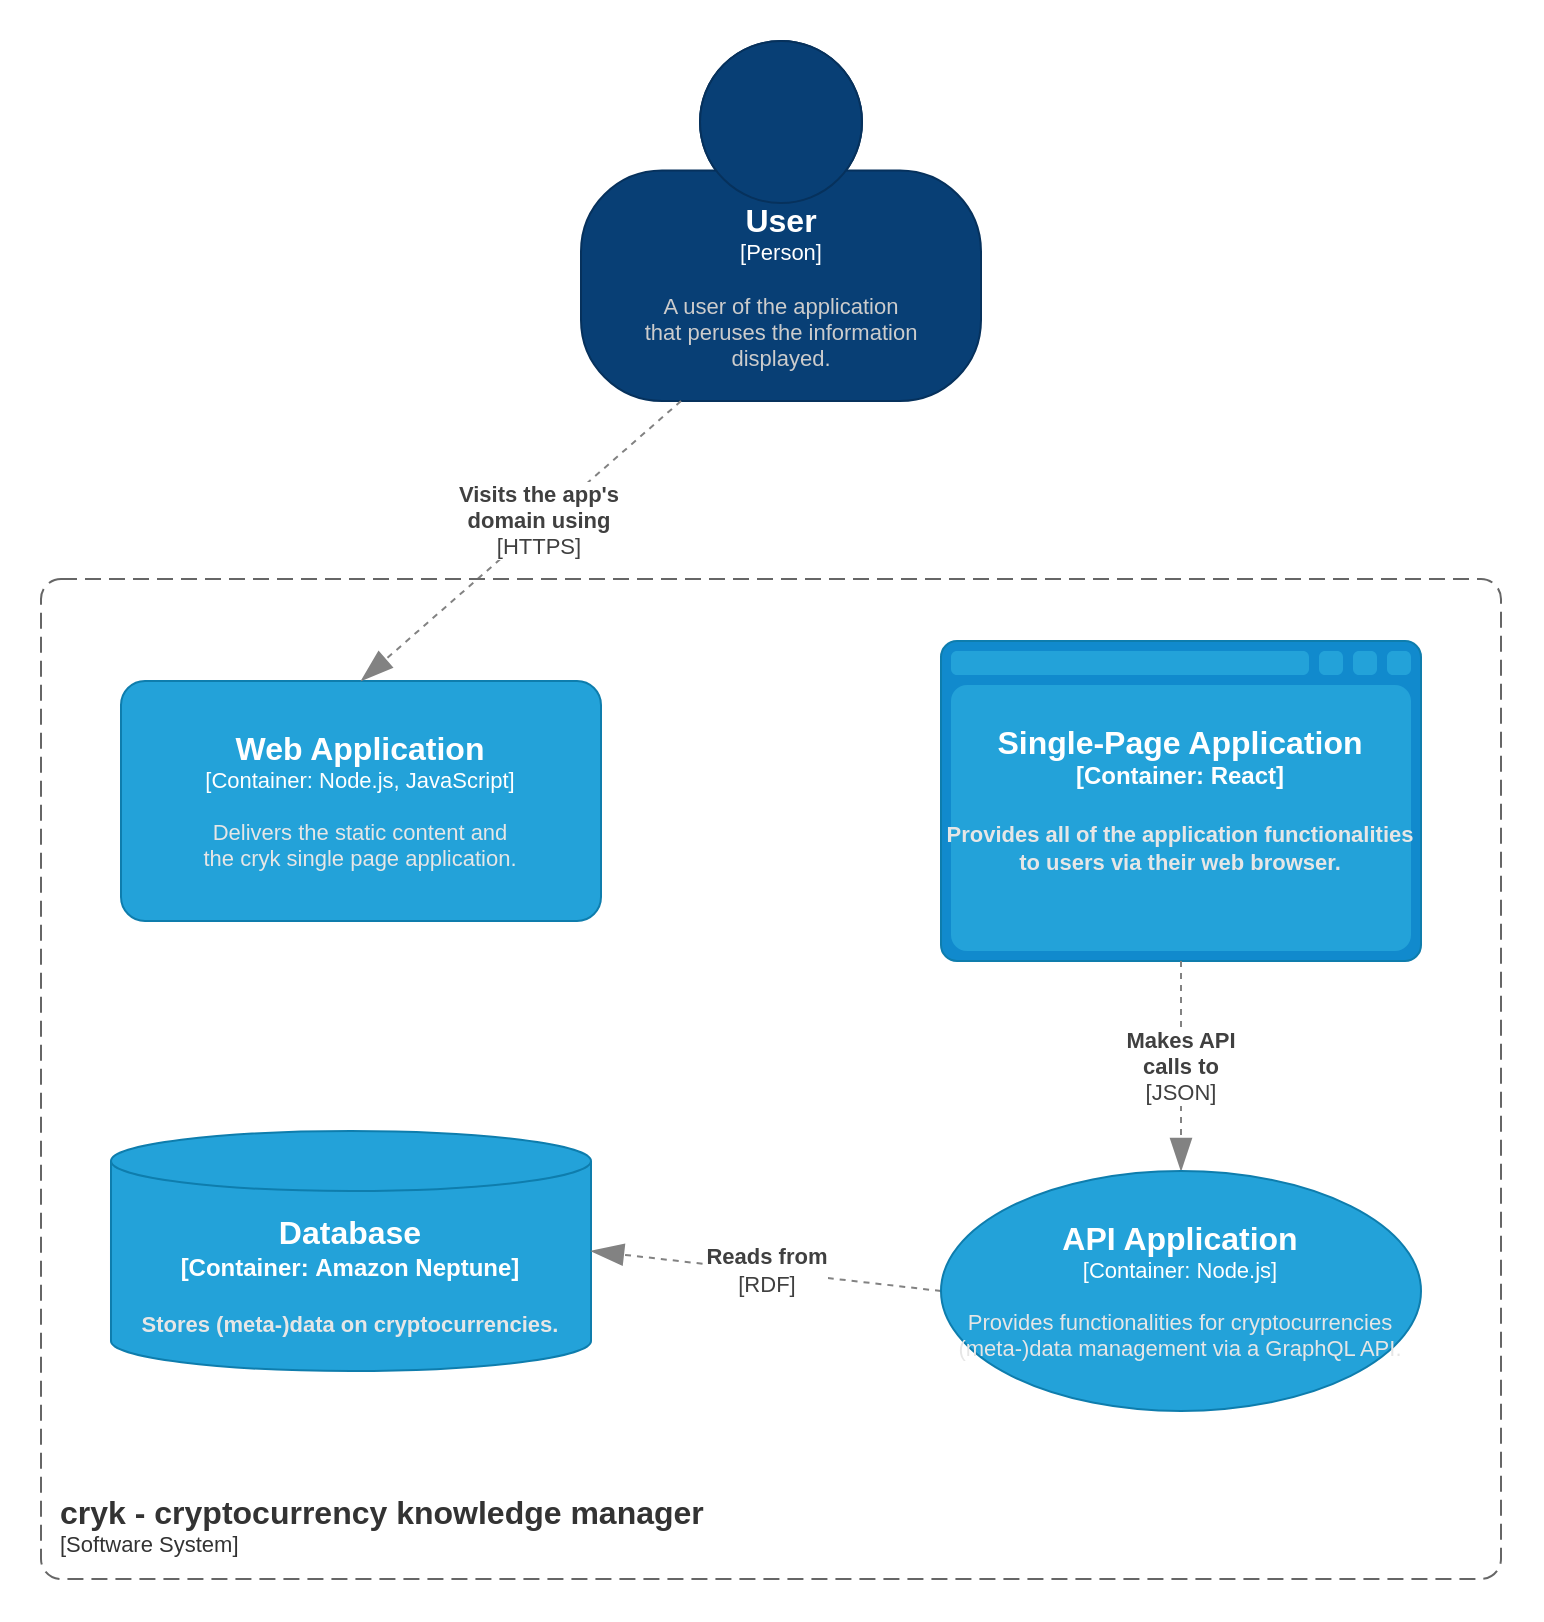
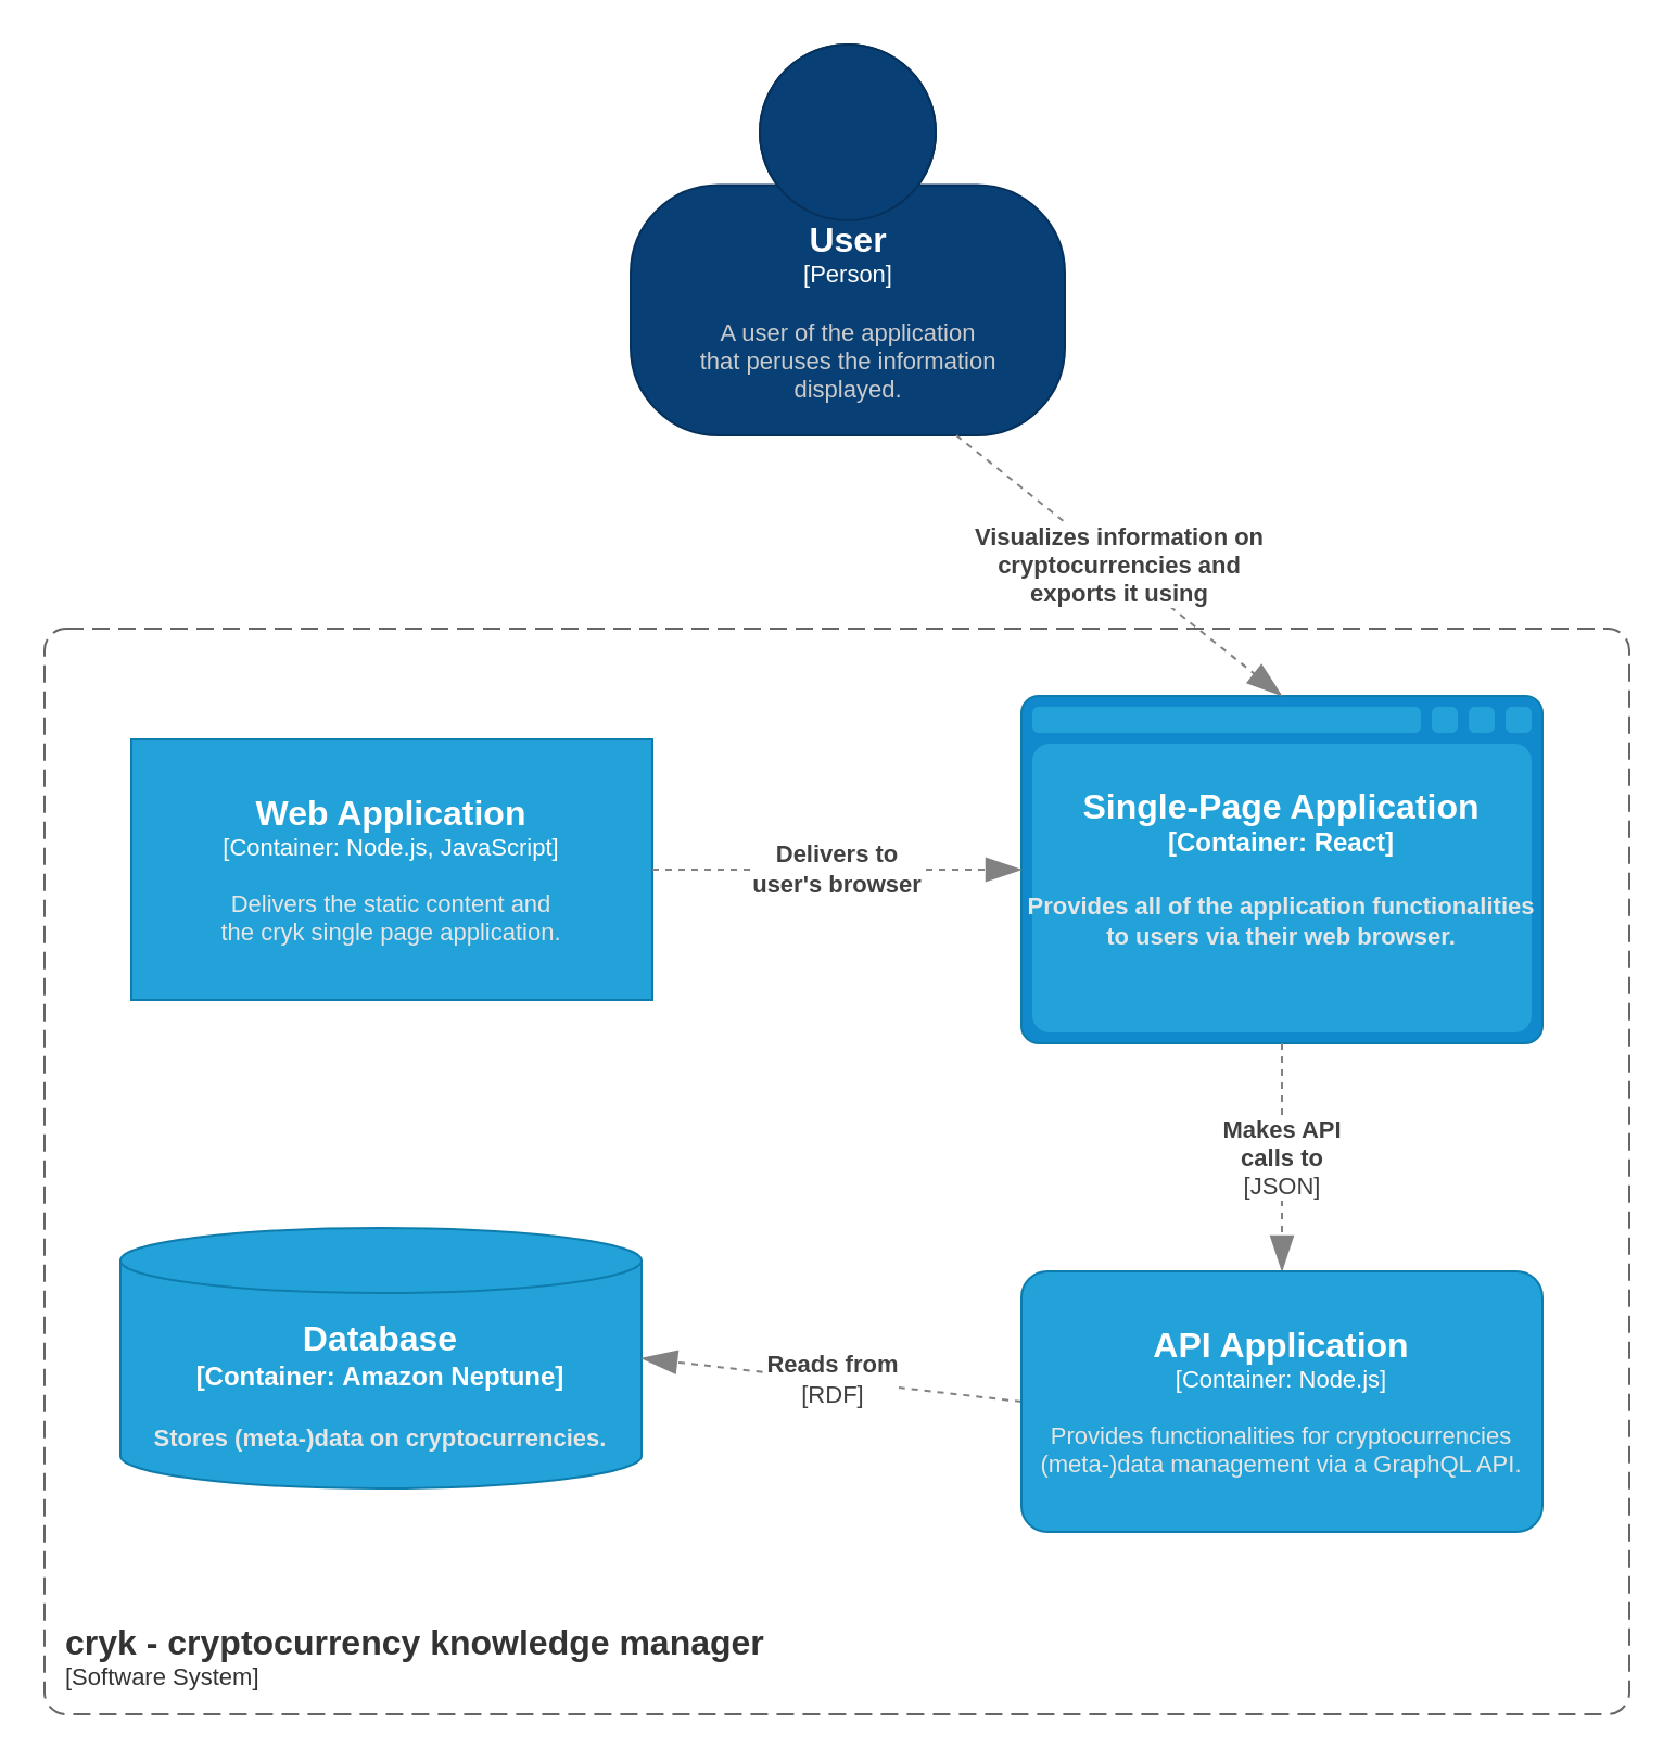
+ <mxCell id="9" value="&lt;div style=&quot;text-align: left; font-size: 11px;&quot;&gt;&lt;div style=&quot;text-align: center; font-size: 11px;&quot;&gt;&lt;b style=&quot;font-size: 11px;&quot;&gt;Visualizes information on&#10;cryptocurrencies and&#10;exports it using&lt;/b&gt;&lt;/div&gt;&lt;/div&gt;" style="endArrow=blockThin;html=1;fontSize=11;fontColor=#404040;strokeWidth=1;endFill=1;strokeColor=#828282;elbow=vertical;metaEdit=1;endSize=14;startSize=14;jumpStyle=arc;jumpSize=16;rounded=0;dashed=1;entryX=0.5;entryY=0;entryDx=0;entryDy=0;entryPerimeter=0;exitX=0.75;exitY=1;exitDx=0;exitDy=0;exitPerimeter=0;" parent="1" source="2" target="3" edge="1"><mxGeometry width="240" relative="1" as="geometry"><mxPoint x="-400" y="340" as="sourcePoint" /><mxPoint x="-160" y="340" as="targetPoint" /></mxGeometry></mxCell>
- <mxCell id="8" value="&lt;div style=&quot;text-align: left; font-size: 11px;&quot;&gt;&lt;div style=&quot;text-align: center; font-size: 11px;&quot;&gt;&lt;b style=&quot;font-size: 11px;&quot;&gt;Visits the app's&#10;domain using&lt;/b&gt;&lt;/div&gt;&lt;div style=&quot;text-align: center; font-size: 11px;&quot;&gt;[HTTPS]&lt;/div&gt;&lt;/div&gt;" style="endArrow=blockThin;html=1;fontSize=11;fontColor=#404040;strokeWidth=1;endFill=1;strokeColor=#828282;elbow=vertical;metaEdit=1;endSize=14;startSize=14;jumpStyle=arc;jumpSize=16;rounded=0;dashed=1;exitX=0.25;exitY=1;exitDx=0;exitDy=0;exitPerimeter=0;entryX=0.5;entryY=0;entryDx=0;entryDy=0;entryPerimeter=0;" parent="1" source="2" target="4" edge="1"><mxGeometry x="-0.123" y="-2" width="240" relative="1" as="geometry"><mxPoint x="-240" y="150" as="sourcePoint" /><mxPoint x="0" y="150" as="targetPoint" /><mxPoint as="offset" /></mxGeometry></mxCell>
- <mxCell id="4" value="&lt;font style=&quot;font-size: 16px&quot;&gt;&lt;b&gt;Web Application&lt;/b&gt;&lt;/font&gt;&lt;div&gt;[Container: Node.js, JavaScript]&lt;/div&gt;&lt;br&gt;&lt;div&gt;&lt;font style=&quot;font-size: 11px&quot;&gt;&lt;font color=&quot;#E6E6E6&quot;&gt;Delivers the static content and&#10;the cryk single page application.&lt;/font&gt;&lt;/div&gt;" style="rounded=1;whiteSpace=wrap;html=1;fontSize=11;labelBackgroundColor=none;fillColor=#23A2D9;fontColor=#ffffff;align=center;arcSize=10;strokeColor=#0E7DAD;metaEdit=1;resizable=0;points=[[0.25,0,0],[0.5,0,0],[0.75,0,0],[1,0.25,0],[1,0.5,0],[1,0.75,0],[0.75,1,0],[0.5,1,0],[0.25,1,0],[0,0.75,0],[0,0.5,0],[0,0.25,0]];shadow=0;glass=0;sketch=0;" parent="1" vertex="1"><mxGeometry x="60" y="340" width="240" height="120" as="geometry" /></mxCell>
+ <mxCell id="4" value="&lt;font style=&quot;font-size: 16px&quot;&gt;&lt;b&gt;Web Application&lt;/b&gt;&lt;/font&gt;&lt;div&gt;[Container: Node.js, JavaScript]&lt;/div&gt;&lt;br&gt;&lt;div&gt;&lt;font style=&quot;font-size: 11px&quot;&gt;&lt;font color=&quot;#E6E6E6&quot;&gt;Delivers the static content and&#10;the cryk single page application.&lt;/font&gt;&lt;/div&gt;" style="whiteSpace=wrap;html=1;fontSize=11;labelBackgroundColor=none;fillColor=#23A2D9;fontColor=#ffffff;align=center;arcSize=10;strokeColor=#0E7DAD;metaEdit=1;resizable=0;points=[[0.25,0,0],[0.5,0,0],[0.75,0,0],[1,0.25,0],[1,0.5,0],[1,0.75,0],[0.75,1,0],[0.5,1,0],[0.25,1,0],[0,0.75,0],[0,0.5,0],[0,0.25,0]];shadow=0;glass=0;sketch=0;rounded=0;" parent="1" vertex="1"><mxGeometry x="60" y="340" width="240" height="120" as="geometry" /></mxCell>
+ <mxCell id="10" value="&lt;div style=&quot;text-align: left; font-size: 11px;&quot;&gt;&lt;div style=&quot;text-align: center; font-size: 11px;&quot;&gt;&lt;b style=&quot;font-size: 11px;&quot;&gt;Delivers to&#10;user's browser&lt;/b&gt;&lt;/div&gt;&lt;/div&gt;" style="endArrow=blockThin;html=1;fontSize=11;fontColor=#404040;strokeWidth=1;endFill=1;strokeColor=#828282;elbow=vertical;metaEdit=1;endSize=14;startSize=14;jumpStyle=arc;jumpSize=16;rounded=0;dashed=1;entryX=0;entryY=0.5;entryDx=0;entryDy=0;entryPerimeter=0;exitX=1;exitY=0.5;exitDx=0;exitDy=0;exitPerimeter=0;" parent="1" source="4" target="3" edge="1"><mxGeometry width="240" relative="1" as="geometry"><mxPoint x="190" y="430" as="sourcePoint" /><mxPoint x="430" y="430" as="targetPoint" /></mxGeometry></mxCell>
- <mxCell id="11" value="&lt;font style=&quot;font-size: 16px&quot;&gt;&lt;b&gt;API Application&lt;/b&gt;&lt;/font&gt;&lt;div&gt;[Container: Node.js]&lt;/div&gt;&lt;br&gt;&lt;div&gt;&lt;font style=&quot;font-size: 11px&quot;&gt;&lt;font color=&quot;#E6E6E6&quot;&gt;Provides functionalities for cryptocurrencies (meta-)data management via a GraphQL API.&lt;/font&gt;&lt;/div&gt;" style="ellipse;whiteSpace=wrap;html=1;fontSize=11;labelBackgroundColor=none;fillColor=#23A2D9;fontColor=#ffffff;align=center;arcSize=10;strokeColor=#0E7DAD;metaEdit=1;resizable=0;points=[[0.25,0,0],[0.5,0,0],[0.75,0,0],[1,0.25,0],[1,0.5,0],[1,0.75,0],[0.75,1,0],[0.5,1,0],[0.25,1,0],[0,0.75,0],[0,0.5,0],[0,0.25,0]];shadow=0;glass=0;sketch=0;" parent="1" vertex="1"><mxGeometry x="470" y="585" width="240" height="120" as="geometry" /></mxCell>
+ <mxCell id="11" value="&lt;font style=&quot;font-size: 16px&quot;&gt;&lt;b&gt;API Application&lt;/b&gt;&lt;/font&gt;&lt;div&gt;[Container: Node.js]&lt;/div&gt;&lt;br&gt;&lt;div&gt;&lt;font style=&quot;font-size: 11px&quot;&gt;&lt;font color=&quot;#E6E6E6&quot;&gt;Provides functionalities for cryptocurrencies (meta-)data management via a GraphQL API.&lt;/font&gt;&lt;/div&gt;" style="rounded=1;whiteSpace=wrap;html=1;fontSize=11;labelBackgroundColor=none;fillColor=#23A2D9;fontColor=#ffffff;align=center;arcSize=10;strokeColor=#0E7DAD;metaEdit=1;resizable=0;points=[[0.25,0,0],[0.5,0,0],[0.75,0,0],[1,0.25,0],[1,0.5,0],[1,0.75,0],[0.75,1,0],[0.5,1,0],[0.25,1,0],[0,0.75,0],[0,0.5,0],[0,0.25,0]];shadow=0;glass=0;sketch=0;" parent="1" vertex="1"><mxGeometry x="470" y="585" width="240" height="120" as="geometry" /></mxCell>
